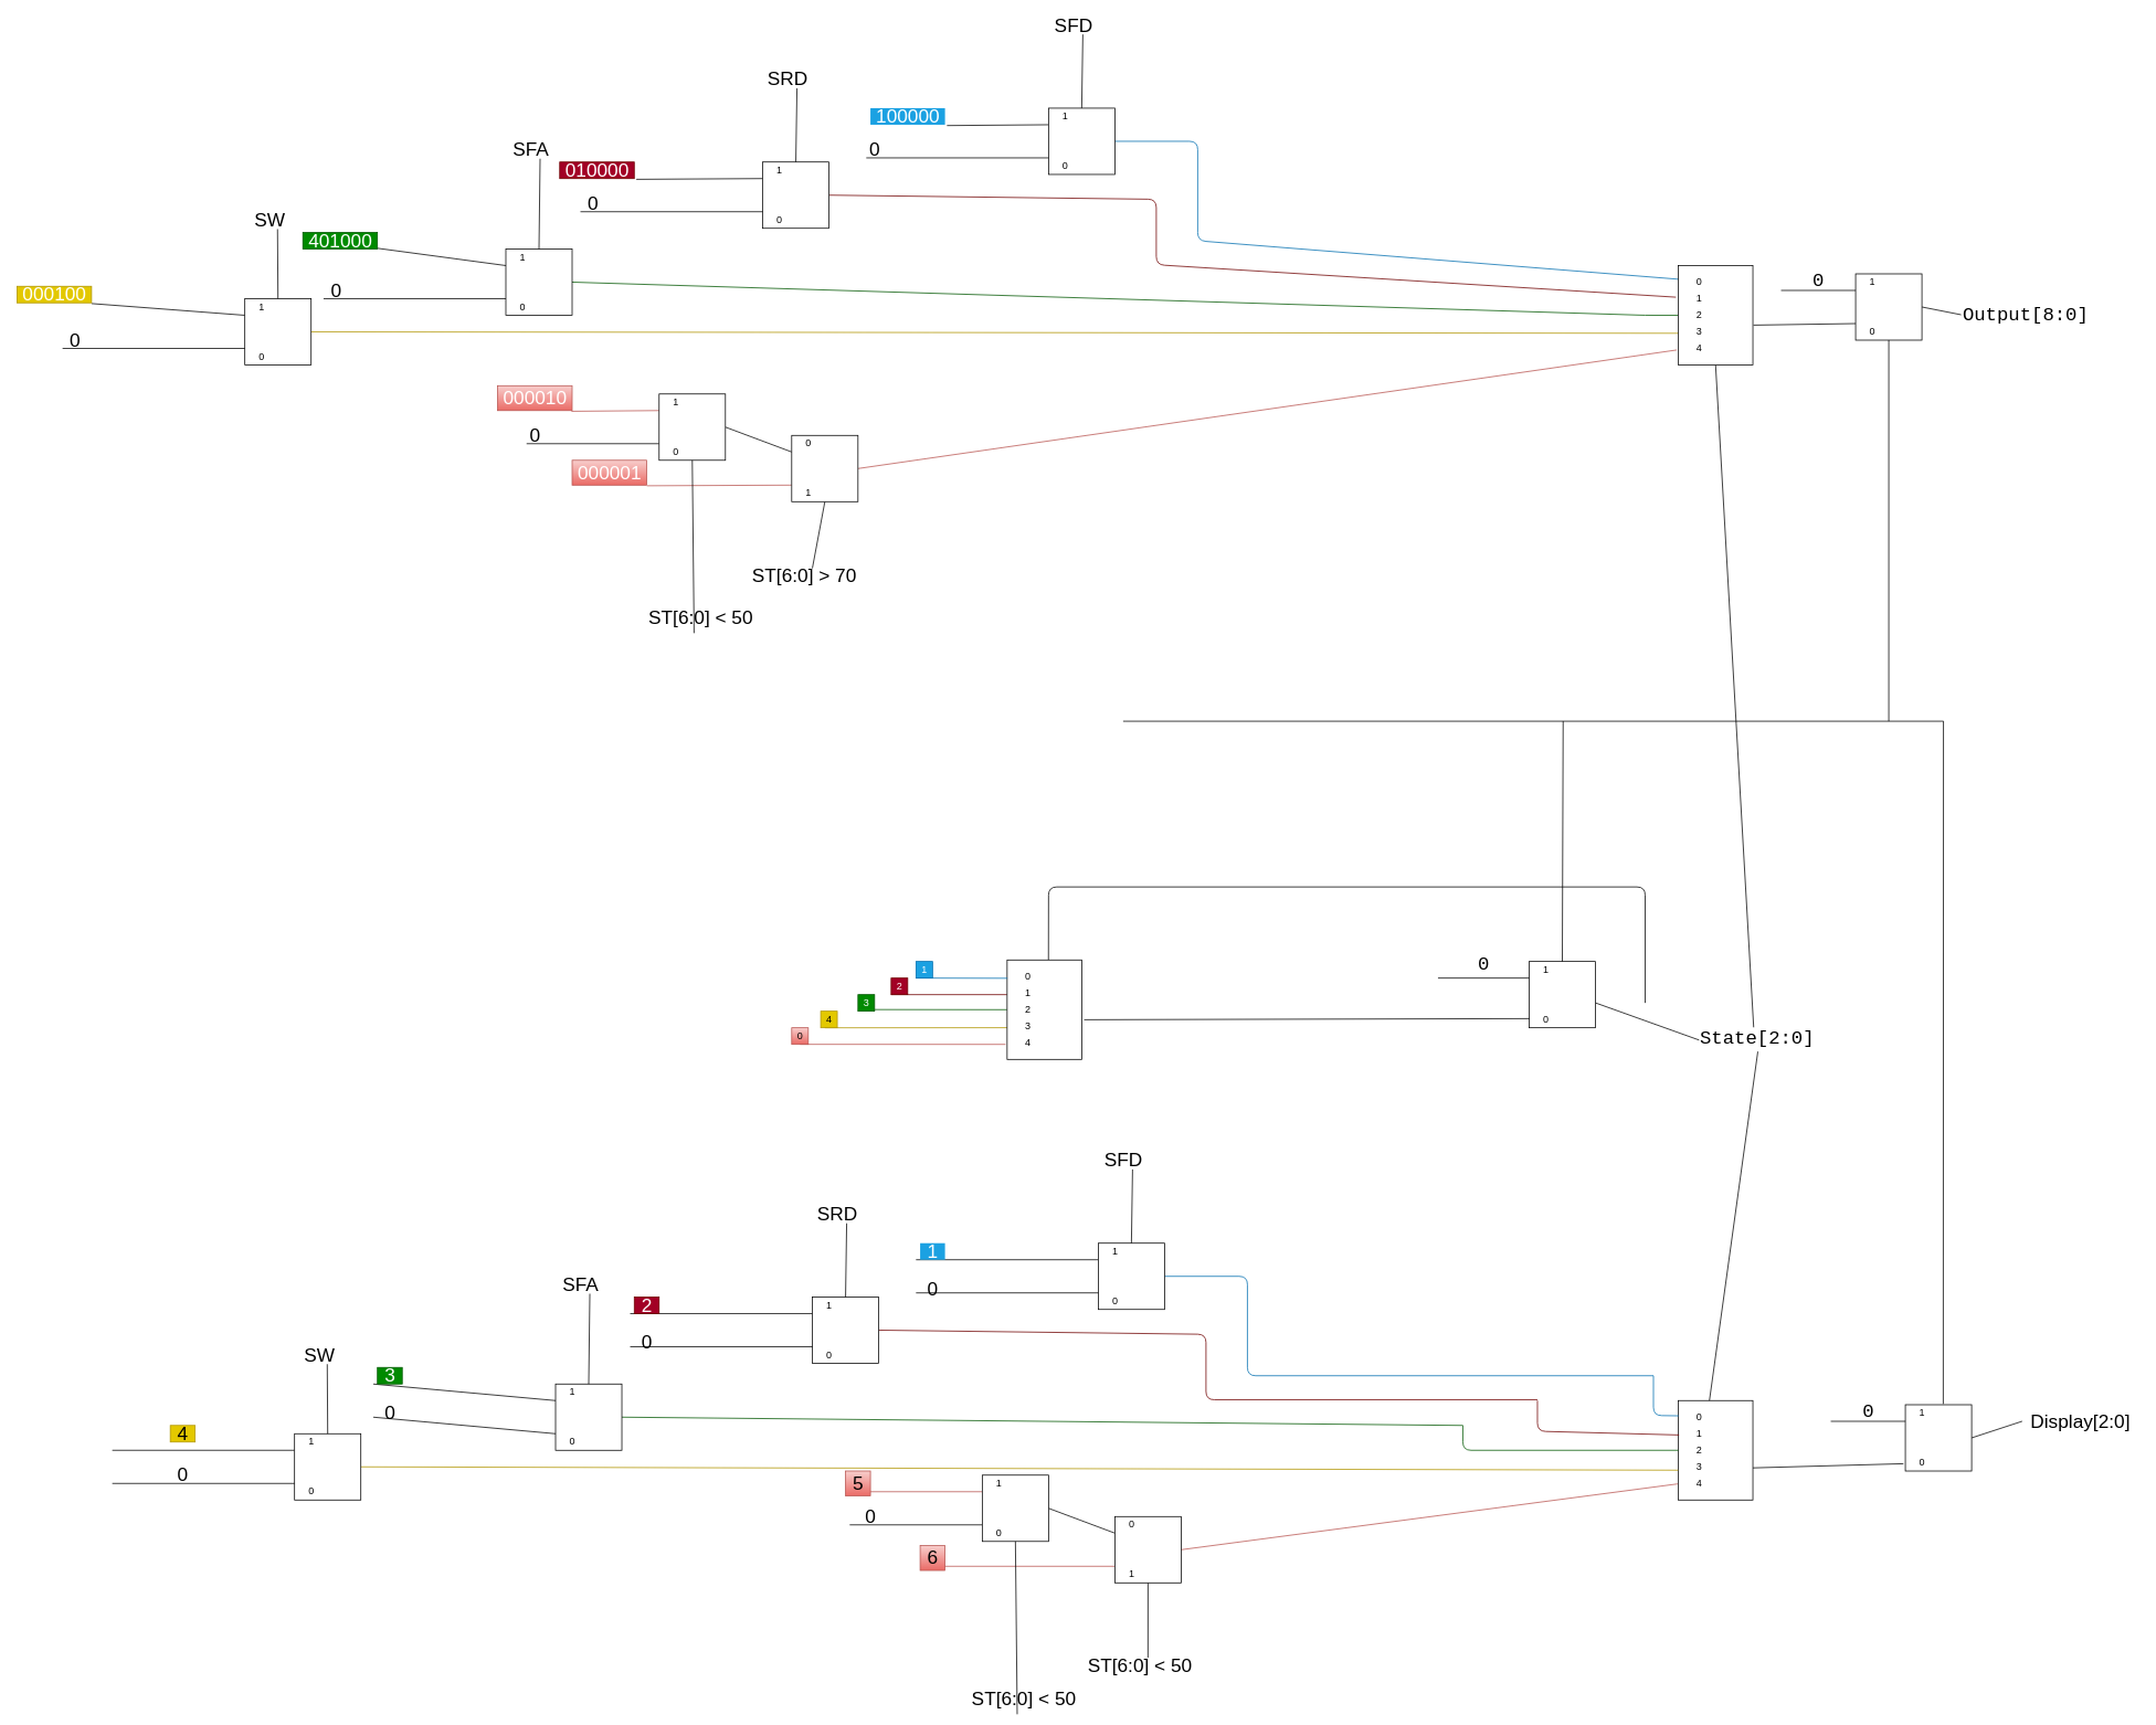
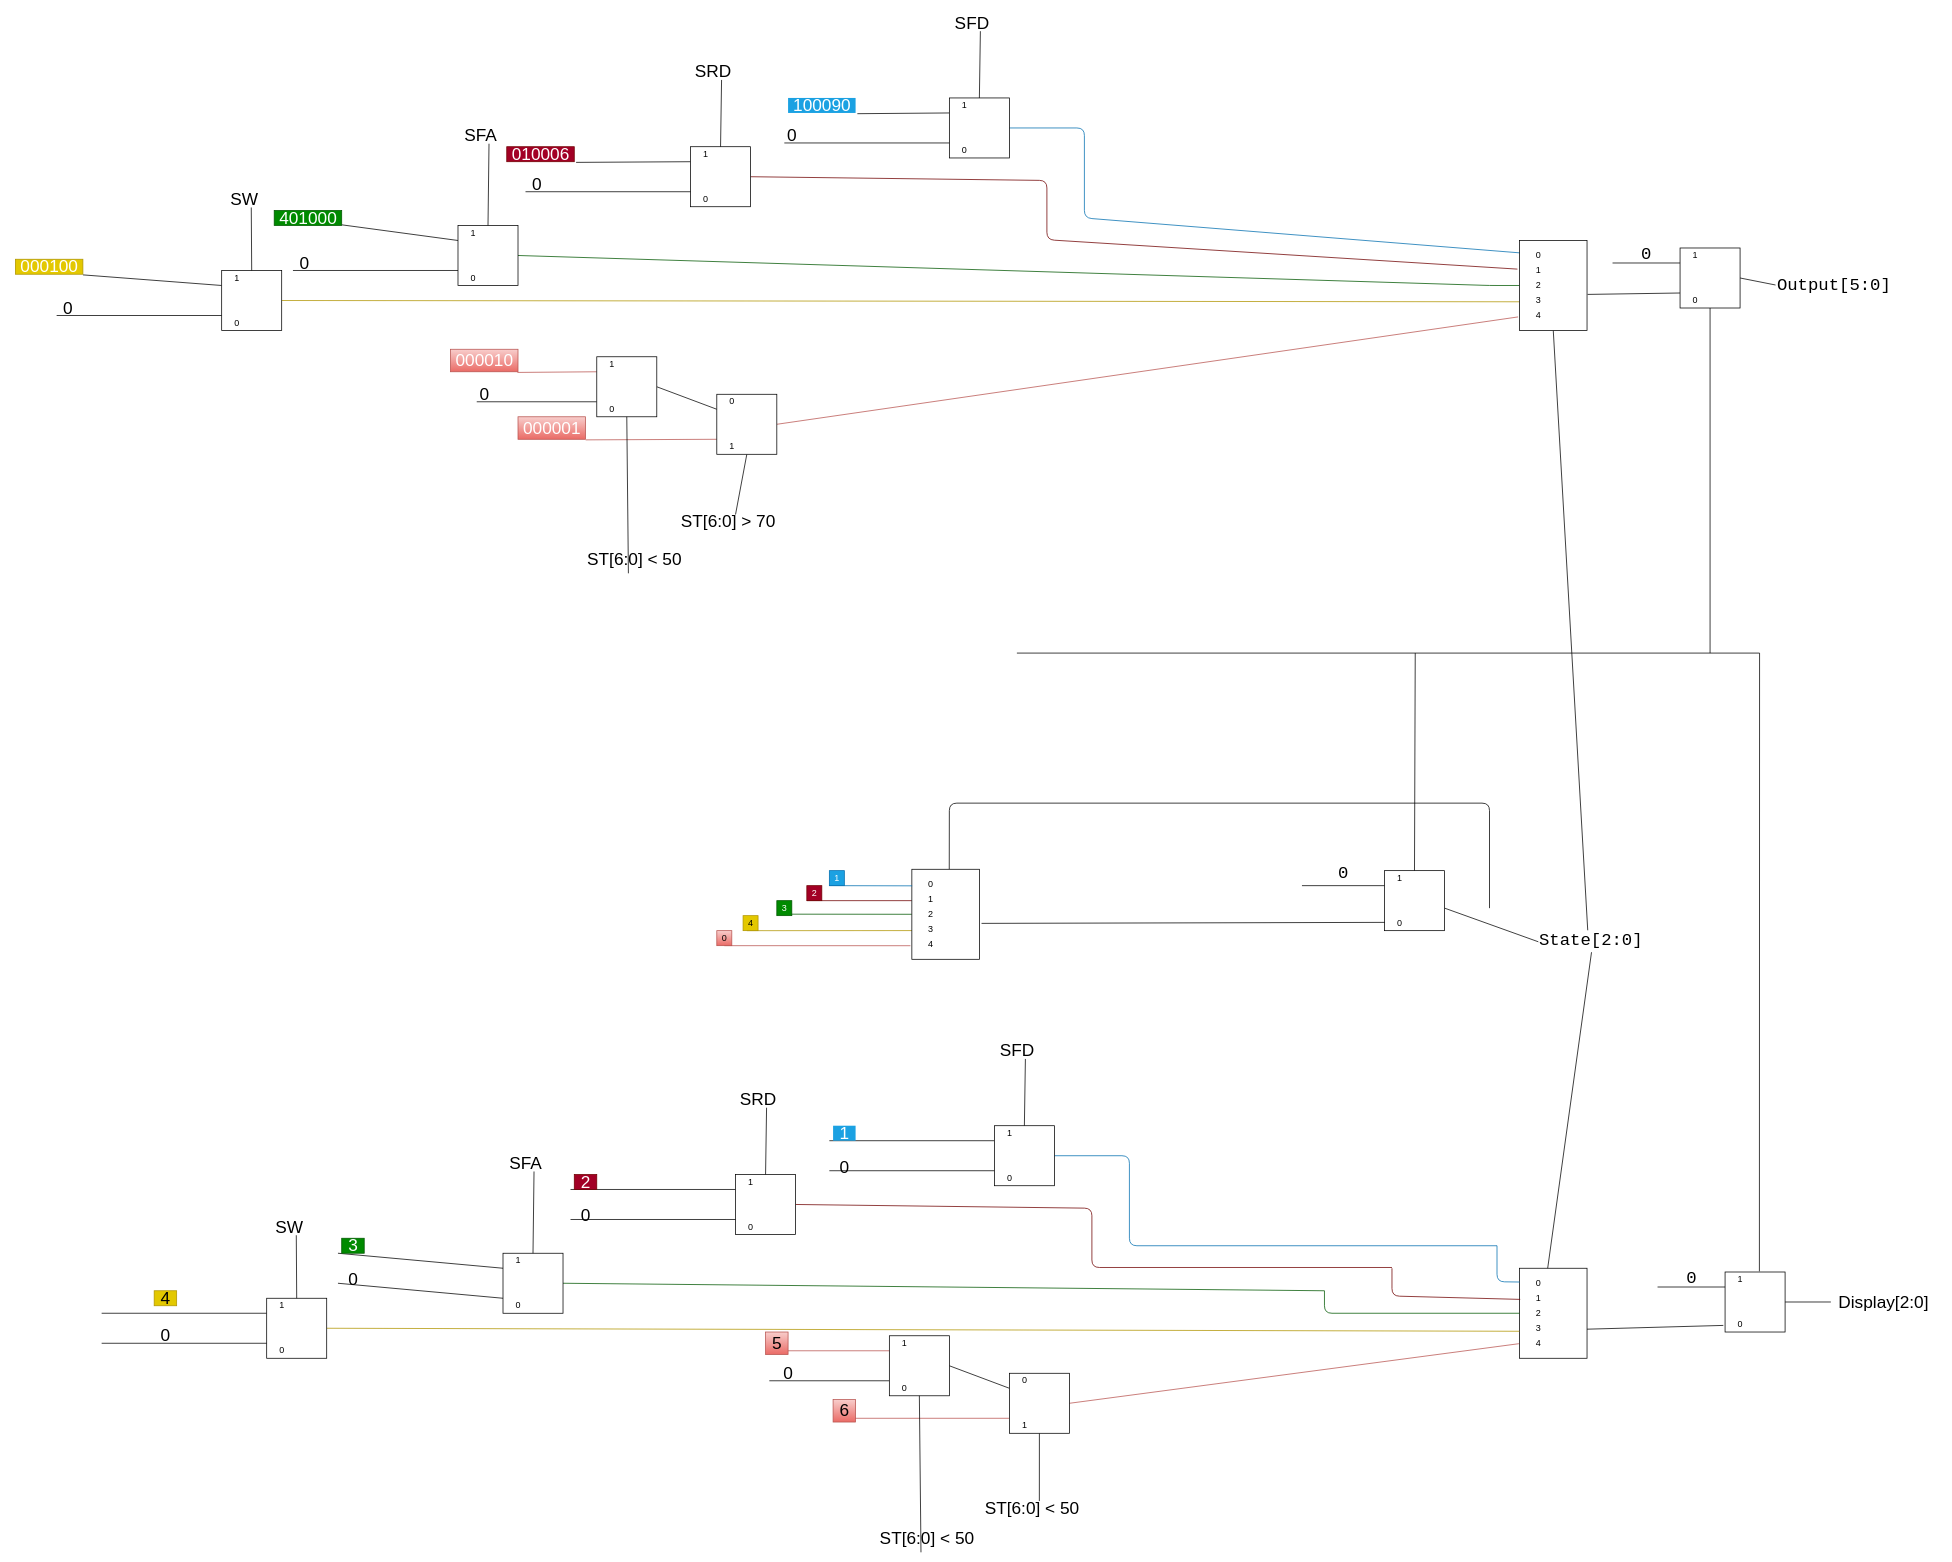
- <mxCell id="127" value="&lt;span style=&quot;font-size: 23px&quot;&gt;100000&lt;br&gt;&lt;/span&gt;" style="text;html=1;align=center;verticalAlign=middle;resizable=0;points=[];autosize=1;strokeColor=none;fillColor=#1ba1e2;fontColor=#ffffff;" vertex="1" parent="1"><mxGeometry x="1050" y="130" width="90" height="20" as="geometry" /></mxCell>
+ <mxCell id="127" value="&lt;span style=&quot;font-size: 23px&quot;&gt;100090&lt;br&gt;&lt;/span&gt;" style="text;html=1;align=center;verticalAlign=middle;resizable=0;points=[];autosize=1;strokeColor=none;fillColor=#1ba1e2;fontColor=#ffffff;" vertex="1" parent="1"><mxGeometry x="1050" y="130" width="90" height="20" as="geometry" /></mxCell>
- <mxCell id="136" value="&lt;span style=&quot;font-size: 23px&quot;&gt;010000&lt;/span&gt;" style="text;html=1;align=center;verticalAlign=middle;resizable=0;points=[];autosize=1;strokeColor=#6F0000;fillColor=#a20025;fontColor=#ffffff;" vertex="1" parent="1"><mxGeometry x="675" y="195" width="90" height="20" as="geometry" /></mxCell>
+ <mxCell id="136" value="&lt;span style=&quot;font-size: 23px&quot;&gt;010006&lt;/span&gt;" style="text;html=1;align=center;verticalAlign=middle;resizable=0;points=[];autosize=1;strokeColor=#6F0000;fillColor=#a20025;fontColor=#ffffff;" vertex="1" parent="1"><mxGeometry x="675" y="195" width="90" height="20" as="geometry" /></mxCell>
- <mxCell id="3" value="&lt;div style=&quot;font-family: consolas, &amp;quot;courier new&amp;quot;, monospace; font-size: 23px; line-height: 16px;&quot;&gt;Output[8:0]&lt;/div&gt;" style="text;html=1;align=center;verticalAlign=middle;resizable=0;points=[];autosize=1;strokeColor=none;" vertex="1" parent="1"><mxGeometry x="2369" y="370" width="150" height="20" as="geometry" /></mxCell>
+ <mxCell id="3" value="&lt;div style=&quot;font-family: consolas, &amp;quot;courier new&amp;quot;, monospace; font-size: 23px; line-height: 16px;&quot;&gt;Output[5:0]&lt;/div&gt;" style="text;html=1;align=center;verticalAlign=middle;resizable=0;points=[];autosize=1;strokeColor=none;" vertex="1" parent="1"><mxGeometry x="2369" y="370" width="150" height="20" as="geometry" /></mxCell>
- <mxCell id="2" value="&lt;font style=&quot;font-size: 23px&quot;&gt;Display[2:0]&lt;/font&gt;" style="text;html=1;align=center;verticalAlign=middle;resizable=0;points=[];autosize=1;strokeColor=none;" vertex="1" parent="1"><mxGeometry x="2440" y="1705" width="140" height="20" as="geometry" /></mxCell>
+ <mxCell id="2" value="&lt;font style=&quot;font-size: 23px&quot;&gt;Display[2:0]&lt;/font&gt;" style="text;html=1;align=center;verticalAlign=middle;resizable=0;points=[];autosize=1;strokeColor=none;" vertex="1" parent="1"><mxGeometry x="2440" y="1725" width="140" height="20" as="geometry" /></mxCell>
